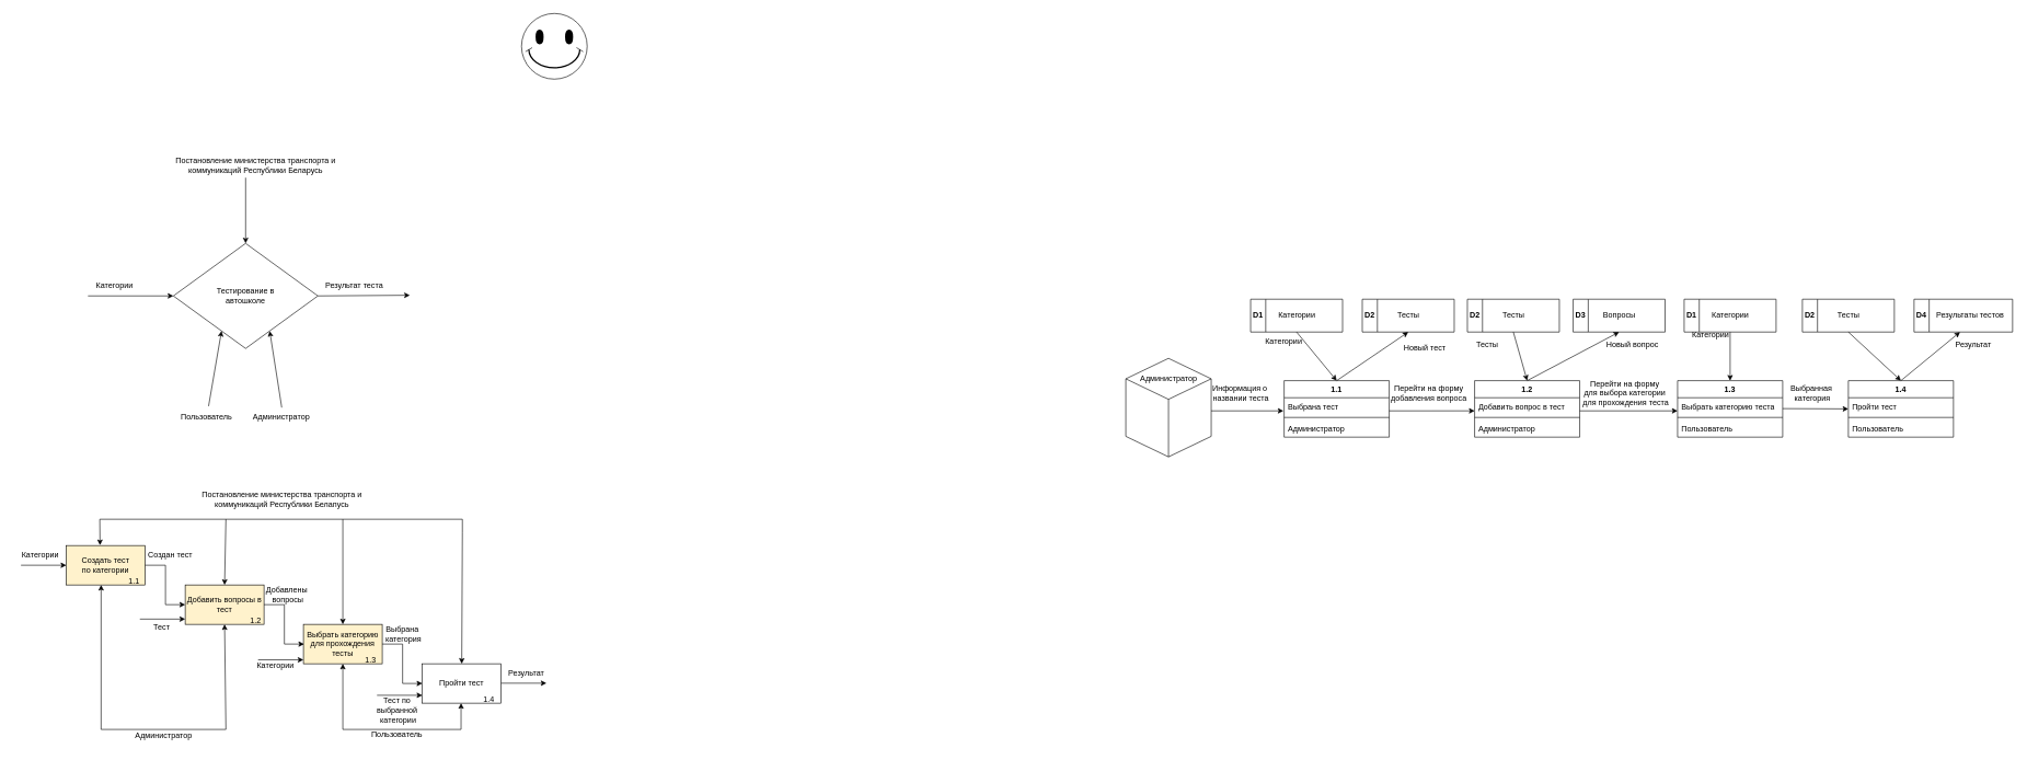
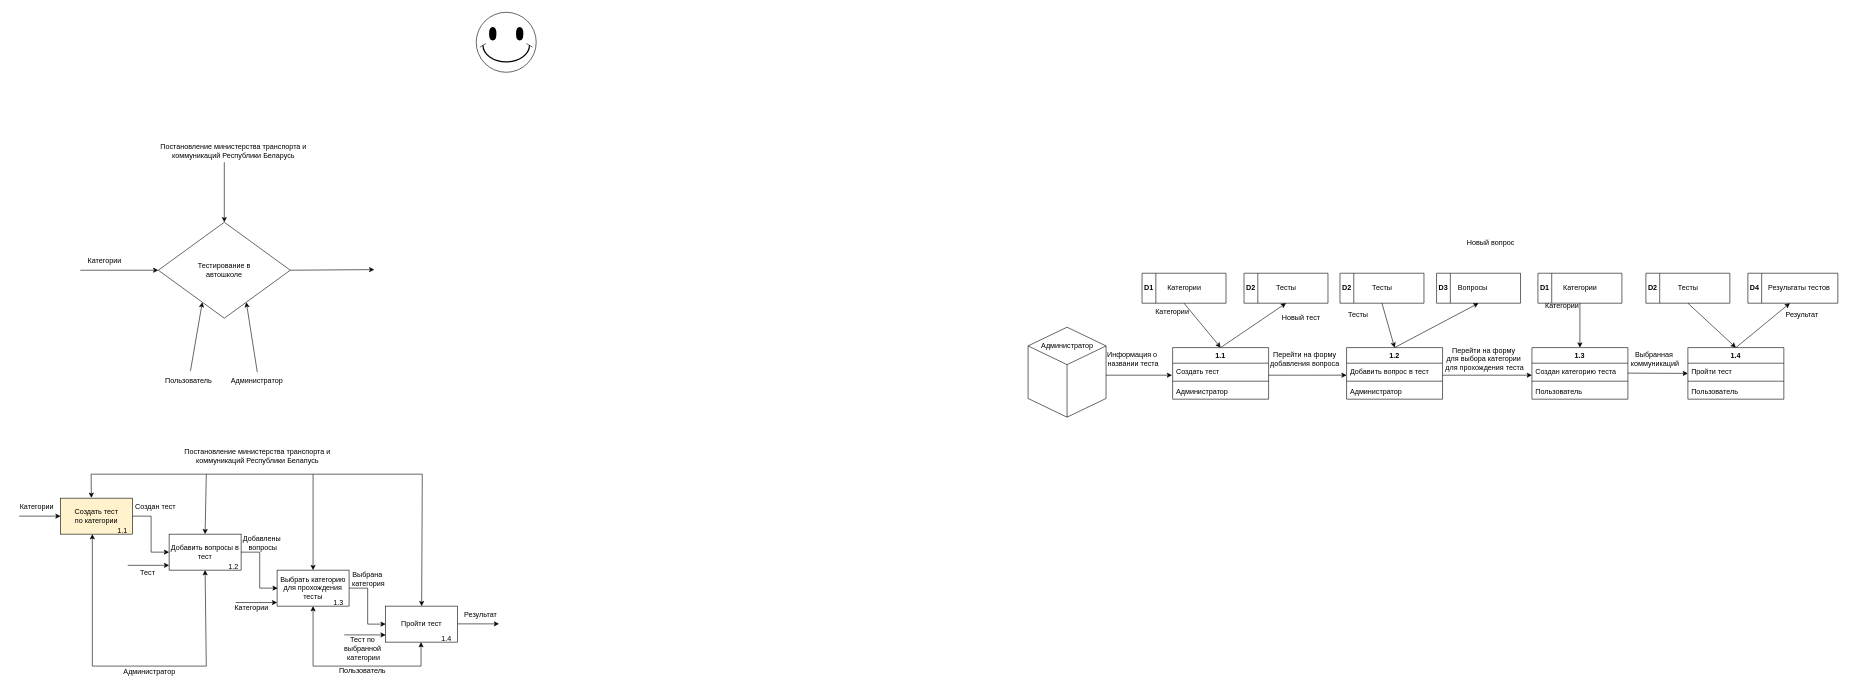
- <mxCell id="12" value="Результат теста" style="text;html=1;align=center;verticalAlign=middle;resizable=0;points=[];autosize=1;strokeColor=none;fillColor=none;" parent="1" vertex="1"><mxGeometry x="483" y="420" width="110" height="30" as="geometry" /></mxCell>
- <mxCell id="89" value="Вопросы" style="text;html=1;align=center;verticalAlign=middle;resizable=0;points=[];autosize=1;strokeColor=none;fillColor=none;" parent="88" vertex="1"><mxGeometry x="35" y="10" width="70" height="30" as="geometry" /></mxCell>
+ <mxCell id="89" value="Вопросы" style="text;html=1;align=center;verticalAlign=middle;resizable=0;points=[];autosize=1;strokeColor=none;fillColor=none;" parent="88" vertex="1"><mxGeometry x="25" y="10" width="70" height="30" as="geometry" /></mxCell>
- <mxCell id="90" value="Новый вопрос" style="text;html=1;align=center;verticalAlign=middle;resizable=0;points=[];autosize=1;strokeColor=none;fillColor=none;" parent="1" vertex="1"><mxGeometry x="2434" y="510" width="100" height="30" as="geometry" /></mxCell>
+ <mxCell id="90" value="Новый вопрос" style="text;html=1;align=center;verticalAlign=middle;resizable=0;points=[];autosize=1;strokeColor=none;fillColor=none;" parent="1" vertex="1"><mxGeometry x="2434" y="390" width="100" height="30" as="geometry" /></mxCell>
- <mxCell id="76" value="Выбранная&amp;nbsp;&lt;div&gt;категория&lt;/div&gt;" style="text;html=1;align=center;verticalAlign=middle;resizable=0;points=[];autosize=1;strokeColor=none;fillColor=none;" parent="1" vertex="1"><mxGeometry x="2713" y="579" width="90" height="40" as="geometry" /></mxCell>
+ <mxCell id="76" value="Выбранная&amp;nbsp;&lt;div&gt;коммуникаций&lt;/div&gt;" style="text;html=1;align=center;verticalAlign=middle;resizable=0;points=[];autosize=1;strokeColor=none;fillColor=none;" parent="1" vertex="1"><mxGeometry x="2713" y="579" width="90" height="40" as="geometry" /></mxCell>
- <mxCell id="46" value="Выбрана тест" style="text;strokeColor=none;fillColor=none;align=left;verticalAlign=top;spacingLeft=4;spacingRight=4;overflow=hidden;rotatable=0;points=[[0,0.5],[1,0.5]];portConstraint=eastwest;whiteSpace=wrap;html=1;" parent="45" vertex="1"><mxGeometry y="26" width="160" height="26" as="geometry" /></mxCell>
+ <mxCell id="46" value="Создать тест" style="text;strokeColor=none;fillColor=none;align=left;verticalAlign=top;spacingLeft=4;spacingRight=4;overflow=hidden;rotatable=0;points=[[0,0.5],[1,0.5]];portConstraint=eastwest;whiteSpace=wrap;html=1;" parent="45" vertex="1"><mxGeometry y="26" width="160" height="26" as="geometry" /></mxCell>
- <mxCell id="68" value="Выбрать категорию теста" style="text;strokeColor=none;fillColor=none;align=left;verticalAlign=top;spacingLeft=4;spacingRight=4;overflow=hidden;rotatable=0;points=[[0,0.5],[1,0.5]];portConstraint=eastwest;whiteSpace=wrap;html=1;" parent="67" vertex="1"><mxGeometry y="26" width="160" height="26" as="geometry" /></mxCell>
+ <mxCell id="68" value="Создан категорию теста" style="text;strokeColor=none;fillColor=none;align=left;verticalAlign=top;spacingLeft=4;spacingRight=4;overflow=hidden;rotatable=0;points=[[0,0.5],[1,0.5]];portConstraint=eastwest;whiteSpace=wrap;html=1;" parent="67" vertex="1"><mxGeometry y="26" width="160" height="26" as="geometry" /></mxCell>
- <mxCell id="17" value="Добавить вопросы в тест" style="whiteSpace=wrap;html=1;fillColor=#fff2cc;" parent="1" vertex="1"><mxGeometry x="281" y="890" width="120" height="60" as="geometry" /></mxCell>
+ <mxCell id="17" value="Добавить вопросы в тест" style="whiteSpace=wrap;html=1;" parent="1" vertex="1"><mxGeometry x="281" y="890" width="120" height="60" as="geometry" /></mxCell>
- <mxCell id="19" value="Выбрать категорию&lt;div&gt;для прохождения тесты&lt;/div&gt;" style="whiteSpace=wrap;html=1;fillColor=#fff2cc;" parent="1" vertex="1"><mxGeometry x="461" y="950" width="120" height="60" as="geometry" /></mxCell>
+ <mxCell id="19" value="Выбрать категорию&lt;div&gt;для прохождения тесты&lt;/div&gt;" style="whiteSpace=wrap;html=1;" parent="1" vertex="1"><mxGeometry x="461" y="950" width="120" height="60" as="geometry" /></mxCell>
